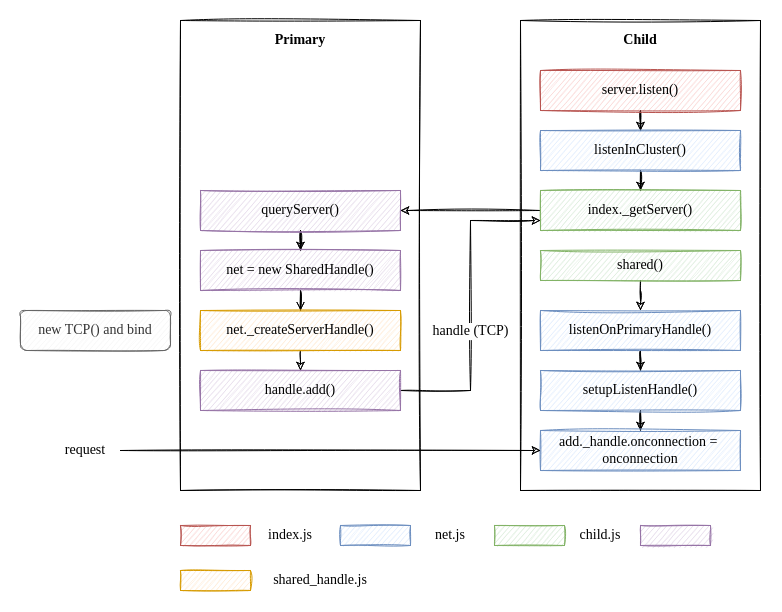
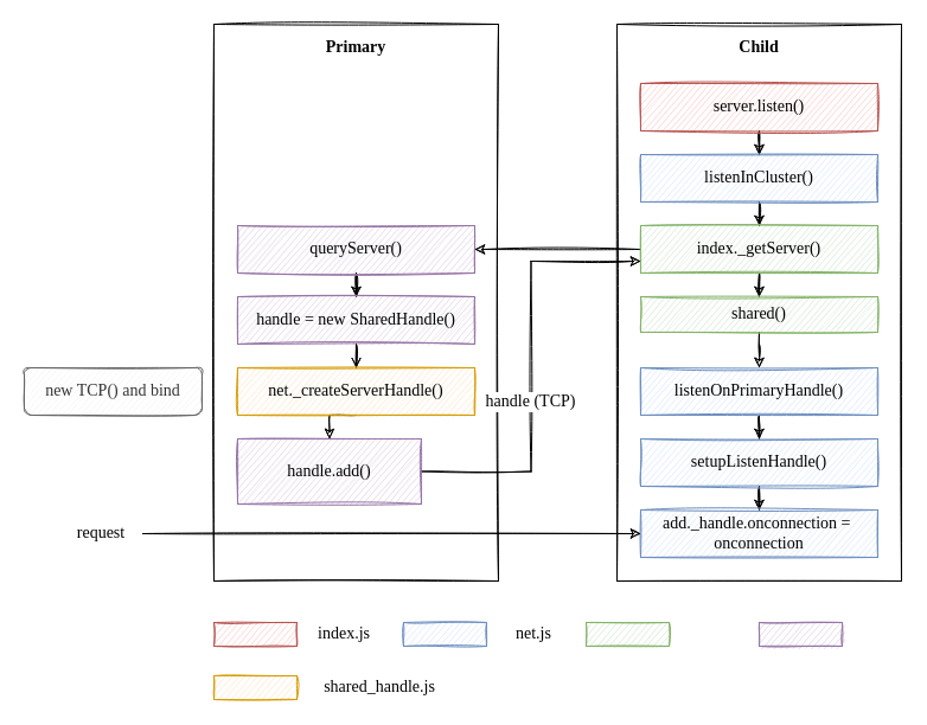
+ <mxCell id="13" value="" style="edgeStyle=orthogonalEdgeStyle;rounded=0;orthogonalLoop=1;jettySize=auto;html=1;fontFamily=Monoca;fontSize=14;sketch=1;" parent="1" source="14" target="29" edge="1"><mxGeometry relative="1" as="geometry" /></mxCell>
- <mxCell id="23" value="net = new SharedHandle()" style="text;html=1;align=center;verticalAlign=middle;whiteSpace=wrap;rounded=0;glass=0;sketch=1;fontFamily=Monoca;fontSize=14;strokeColor=#9673a6;fillColor=#e1d5e7;" parent="1" vertex="1"><mxGeometry x="200" y="250" width="200" height="40" as="geometry" /></mxCell>
+ <mxCell id="23" value="handle = new SharedHandle()" style="text;html=1;align=center;verticalAlign=middle;whiteSpace=wrap;rounded=0;glass=0;sketch=1;fontFamily=Monoca;fontSize=14;strokeColor=#9673a6;fillColor=#e1d5e7;" parent="1" vertex="1"><mxGeometry x="200" y="250" width="200" height="40" as="geometry" /></mxCell>
- <mxCell id="37" value="&lt;span style=&quot;font-size: 14px&quot;&gt;handle.add()&lt;/span&gt;" style="rounded=0;whiteSpace=wrap;html=1;fontFamily=Monoca;fillColor=#e1d5e7;strokeColor=#9673a6;sketch=1;" vertex="1" parent="1"><mxGeometry x="200" y="370" width="200" height="40" as="geometry" /></mxCell>
+ <mxCell id="37" value="&lt;span style=&quot;font-size: 14px&quot;&gt;handle.add()&lt;/span&gt;" style="rounded=0;whiteSpace=wrap;html=1;fontFamily=Monoca;fillColor=#e1d5e7;strokeColor=#9673a6;sketch=1;" vertex="1" parent="1"><mxGeometry x="200" y="370" width="155" height="55" as="geometry" /></mxCell>
- <mxCell id="18" value="child.js" style="text;html=1;strokeColor=none;fillColor=none;align=center;verticalAlign=middle;whiteSpace=wrap;rounded=0;glass=0;sketch=1;fontFamily=Monoca;fontSize=14;" parent="1" vertex="1"><mxGeometry x="580" y="525" width="40" height="20" as="geometry" /></mxCell>
